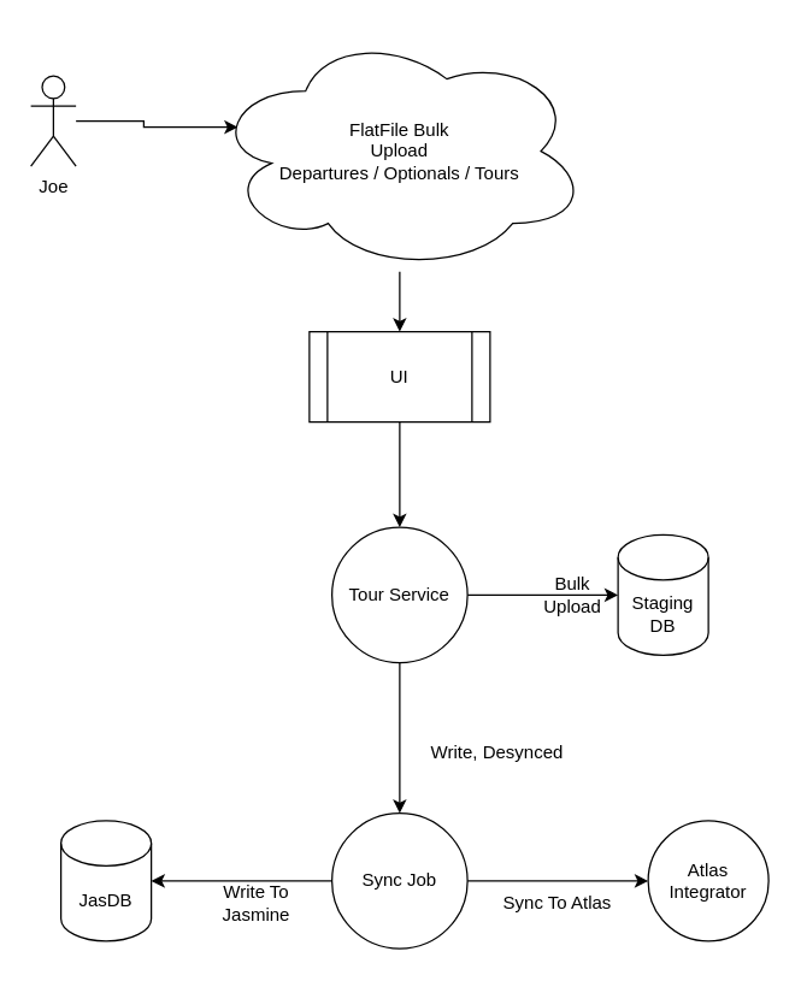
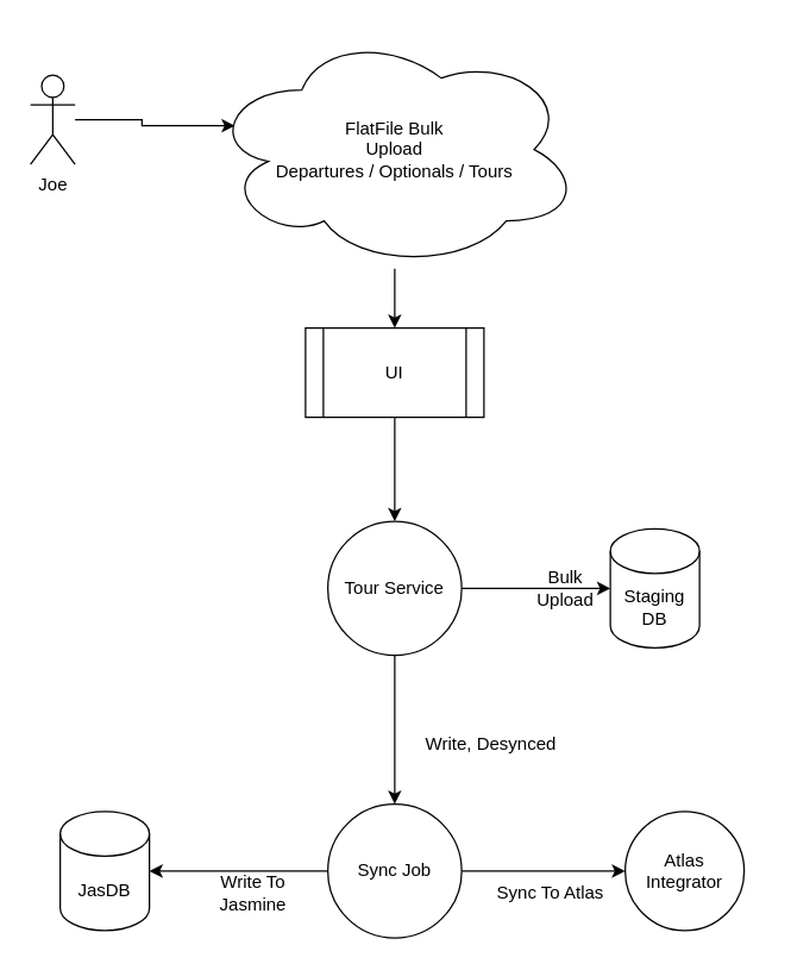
- <mxCell id="18" value="Atlas Integrator" style="ellipse;whiteSpace=wrap;html=1;aspect=fixed;" vertex="1" parent="1"><mxGeometry x="430" y="545" width="80" height="80" as="geometry" /></mxCell>
+ <mxCell id="18" value="Atlas Integrator" style="ellipse;whiteSpace=wrap;html=1;aspect=fixed;" vertex="1" parent="1"><mxGeometry x="420" y="545" width="80" height="80" as="geometry" /></mxCell>
